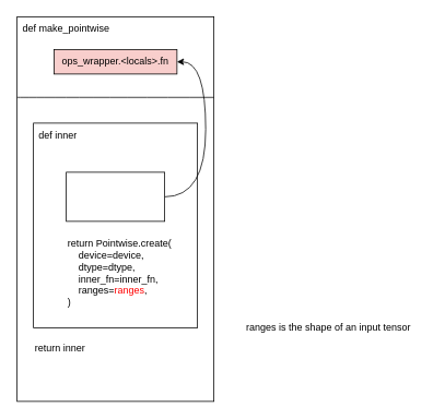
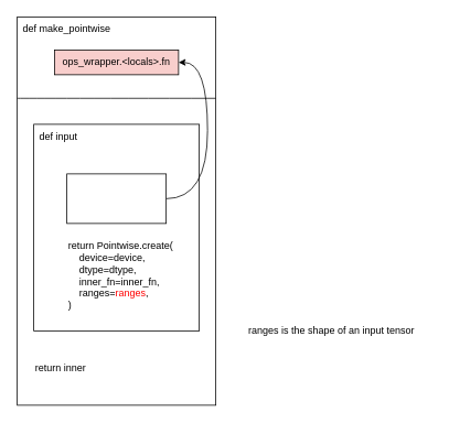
- <mxCell id="5" value="def inner" style="text;html=1;align=center;verticalAlign=middle;whiteSpace=wrap;rounded=0;" vertex="1" parent="1"><mxGeometry x="40" y="150" width="60" height="30" as="geometry" /></mxCell>
+ <mxCell id="5" value="def input" style="text;html=1;align=center;verticalAlign=middle;whiteSpace=wrap;rounded=0;" vertex="1" parent="1"><mxGeometry x="40" y="150" width="60" height="30" as="geometry" /></mxCell>
- <mxCell id="11" value="return inner" style="text;html=1;align=left;verticalAlign=middle;whiteSpace=wrap;rounded=0;" vertex="1" parent="1"><mxGeometry x="40" y="410" width="200" height="30" as="geometry" /></mxCell>
+ <mxCell id="11" value="return inner" style="text;html=1;align=left;verticalAlign=middle;whiteSpace=wrap;rounded=0;" vertex="1" parent="1"><mxGeometry x="40" y="430" width="200" height="30" as="geometry" /></mxCell>
